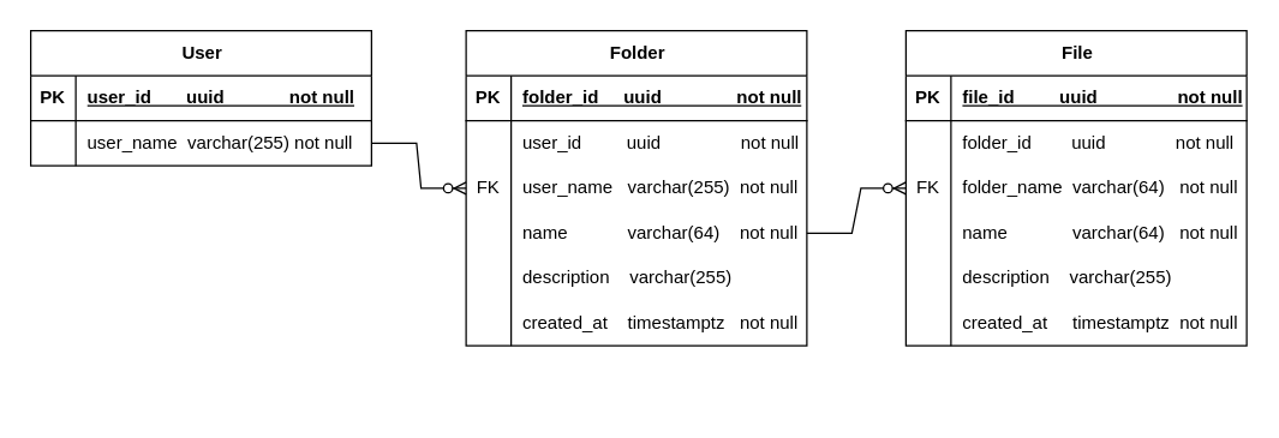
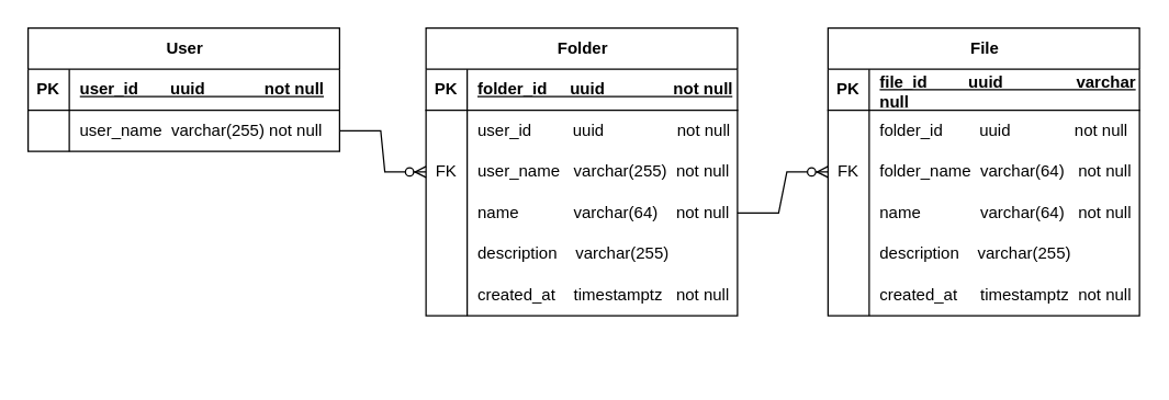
- <mxCell id="31" value="file_id&amp;nbsp; &amp;nbsp; &amp;nbsp; &amp;nbsp; &amp;nbsp;uuid&amp;nbsp; &amp;nbsp; &amp;nbsp; &amp;nbsp; &amp;nbsp; &amp;nbsp; &amp;nbsp; &amp;nbsp; not null" style="shape=partialRectangle;connectable=0;fillColor=none;top=0;left=0;bottom=0;right=0;align=left;spacingLeft=6;fontStyle=5;overflow=hidden;whiteSpace=wrap;html=1;" parent="29" vertex="1"><mxGeometry x="30" width="197" height="30" as="geometry"><mxRectangle width="197" height="30" as="alternateBounds" /></mxGeometry></mxCell>
+ <mxCell id="31" value="file_id&amp;nbsp; &amp;nbsp; &amp;nbsp; &amp;nbsp; &amp;nbsp;uuid&amp;nbsp; &amp;nbsp; &amp;nbsp; &amp;nbsp; &amp;nbsp; &amp;nbsp; &amp;nbsp; &amp;nbsp; varchar null" style="shape=partialRectangle;connectable=0;fillColor=none;top=0;left=0;bottom=0;right=0;align=left;spacingLeft=6;fontStyle=5;overflow=hidden;whiteSpace=wrap;html=1;" parent="29" vertex="1"><mxGeometry x="30" width="197" height="30" as="geometry"><mxRectangle width="197" height="30" as="alternateBounds" /></mxGeometry></mxCell>
